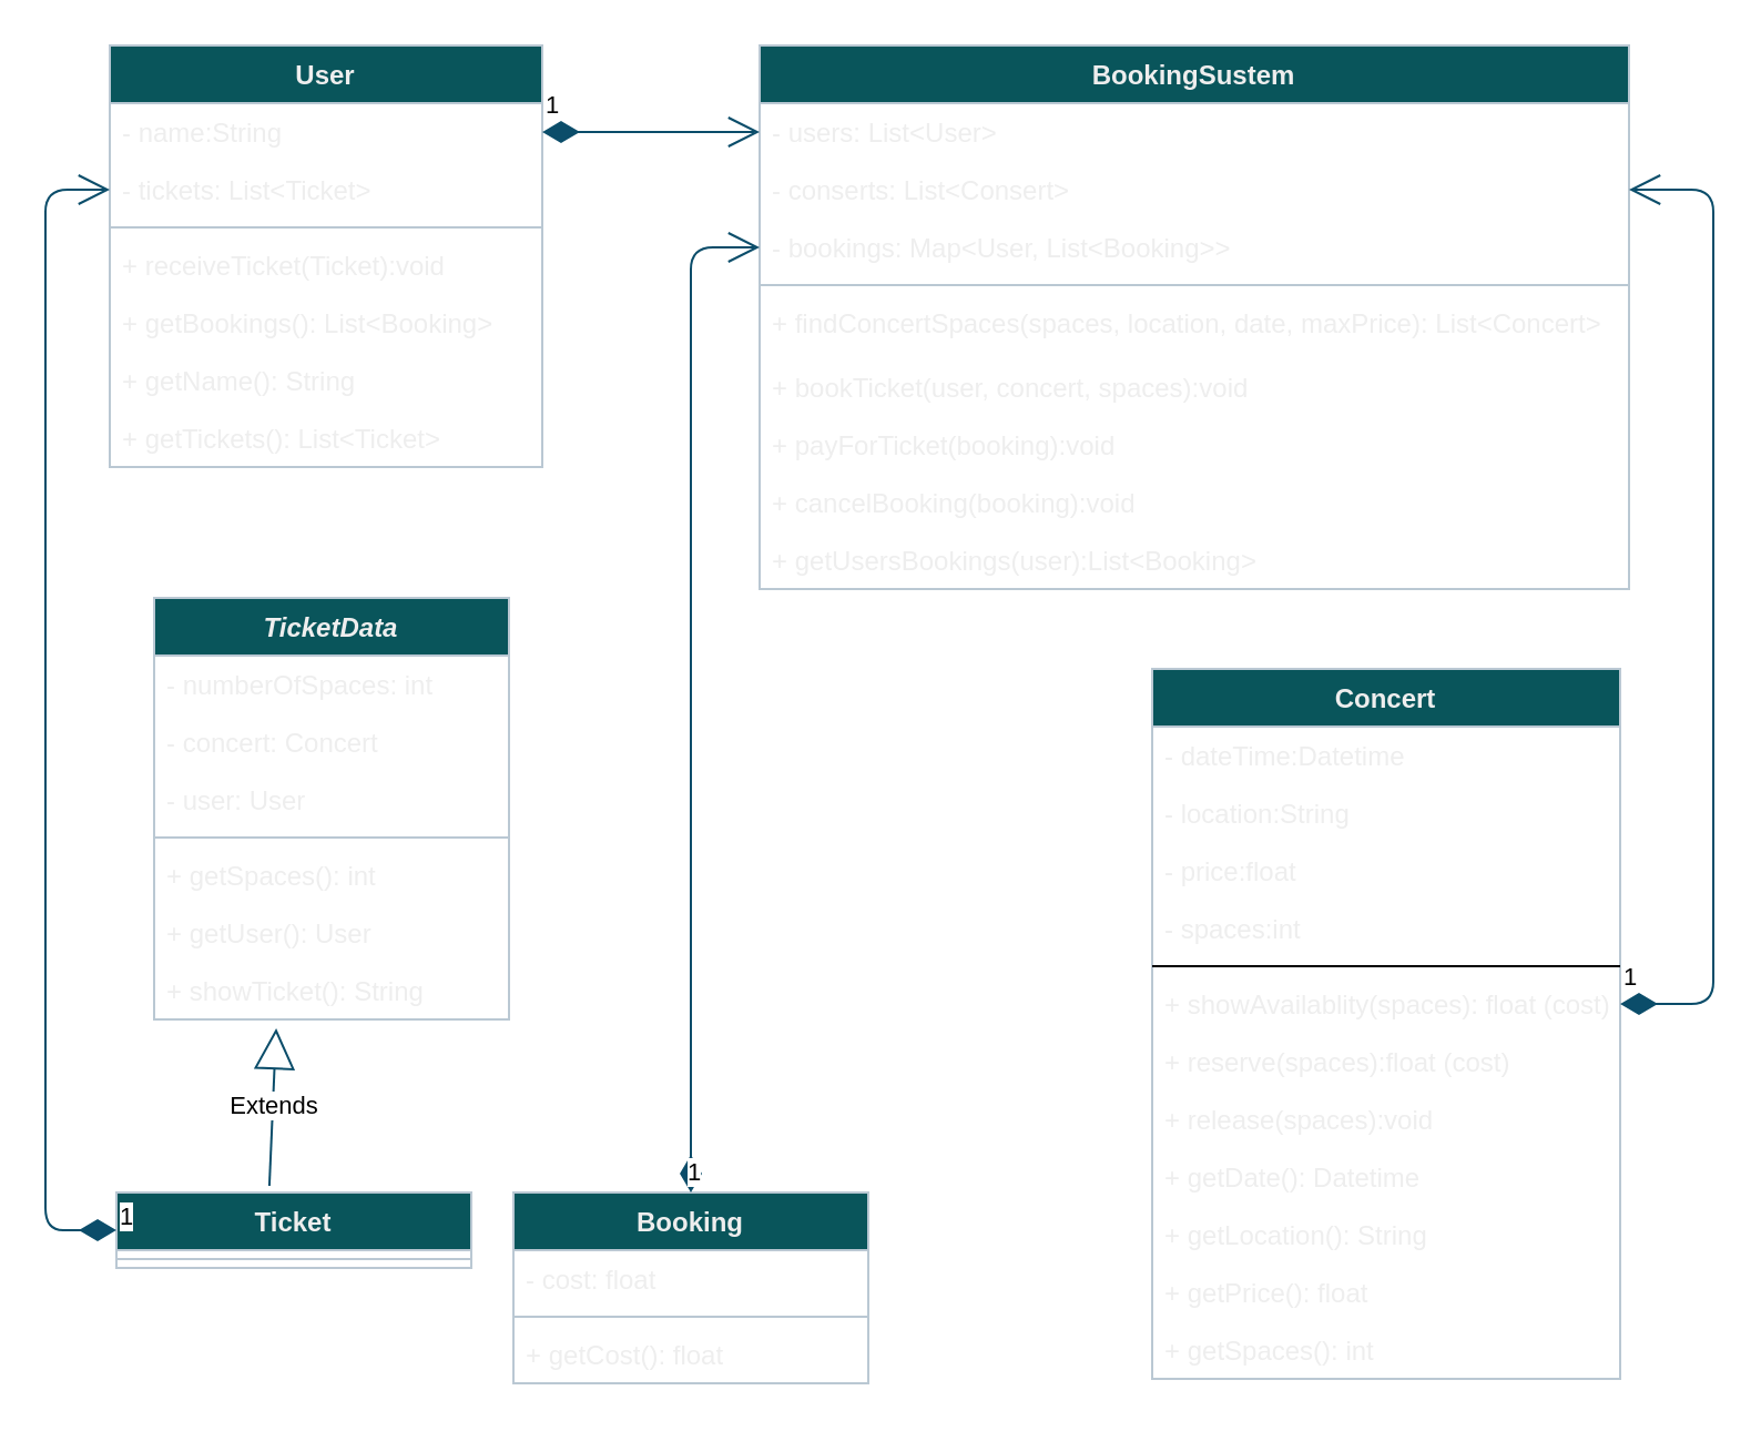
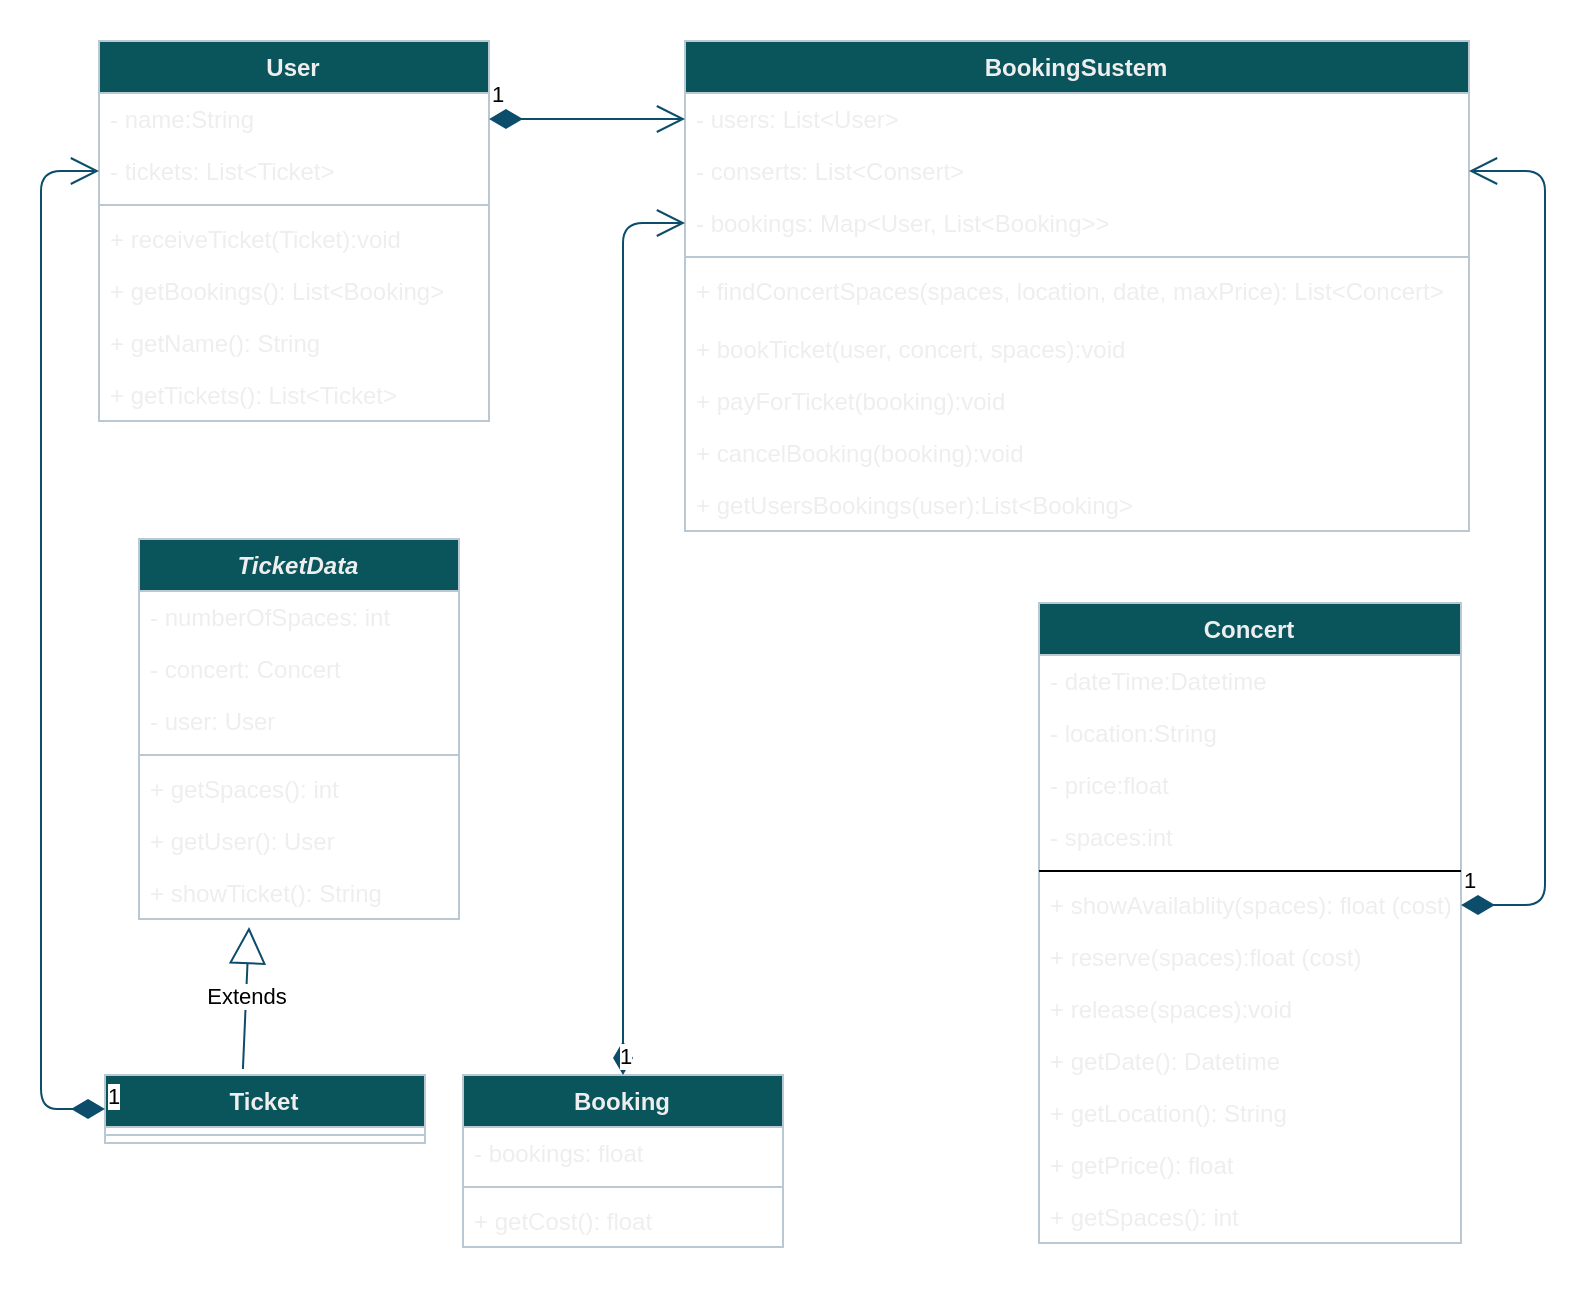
- <mxCell id="30" value="- cost: float" style="text;strokeColor=none;fillColor=none;align=left;verticalAlign=top;spacingLeft=4;spacingRight=4;overflow=hidden;rotatable=0;points=[[0,0.5],[1,0.5]];portConstraint=eastwest;rounded=0;sketch=0;fontColor=#EEEEEE;" parent="29" vertex="1"><mxGeometry y="26" width="160" height="26" as="geometry" /></mxCell>
+ <mxCell id="30" value="- bookings: float" style="text;strokeColor=none;fillColor=none;align=left;verticalAlign=top;spacingLeft=4;spacingRight=4;overflow=hidden;rotatable=0;points=[[0,0.5],[1,0.5]];portConstraint=eastwest;rounded=0;sketch=0;fontColor=#EEEEEE;" parent="29" vertex="1"><mxGeometry y="26" width="160" height="26" as="geometry" /></mxCell>
